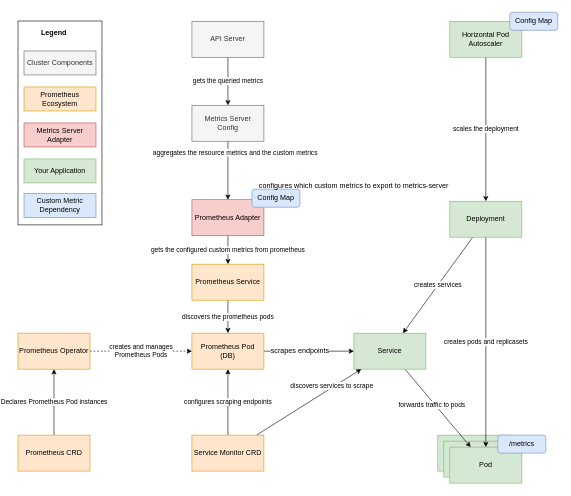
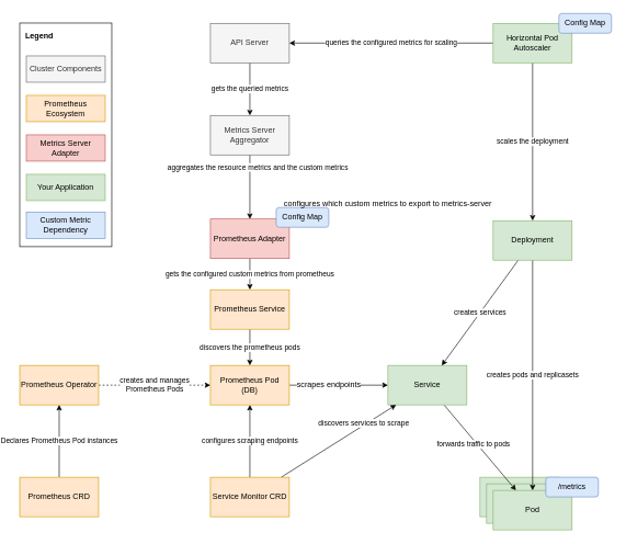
- <mxCell id="40" value="Legend" style="text;html=1;strokeColor=none;fillColor=none;align=center;verticalAlign=middle;whiteSpace=wrap;rounded=0;fontStyle=1" vertex="1" parent="34"><mxGeometry x="40" y="10" width="40" height="20" as="geometry" /></mxCell>
+ <mxCell id="40" value="Legend" style="text;html=1;strokeColor=none;fillColor=none;align=center;verticalAlign=middle;whiteSpace=wrap;rounded=0;fontStyle=1" vertex="1" parent="34"><mxGeometry x="10" y="10" width="40" height="20" as="geometry" /></mxCell>
+ <mxCell id="24" value="queries the configured metrics for scaling" style="edgeStyle=none;rounded=0;orthogonalLoop=1;jettySize=auto;html=1;" edge="1" parent="1" source="26" target="21"><mxGeometry relative="1" as="geometry" /></mxCell>
- <mxCell id="19" value="Metrics Server&lt;br&gt;Config" style="rounded=0;whiteSpace=wrap;html=1;fillColor=#f5f5f5;strokeColor=#666666;fontColor=#333333;" vertex="1" parent="1"><mxGeometry x="310" y="175" width="120" height="60" as="geometry" /></mxCell>
+ <mxCell id="19" value="Metrics Server&lt;br&gt;Aggregator" style="rounded=0;whiteSpace=wrap;html=1;fillColor=#f5f5f5;strokeColor=#666666;fontColor=#333333;" vertex="1" parent="1"><mxGeometry x="310" y="175" width="120" height="60" as="geometry" /></mxCell>
